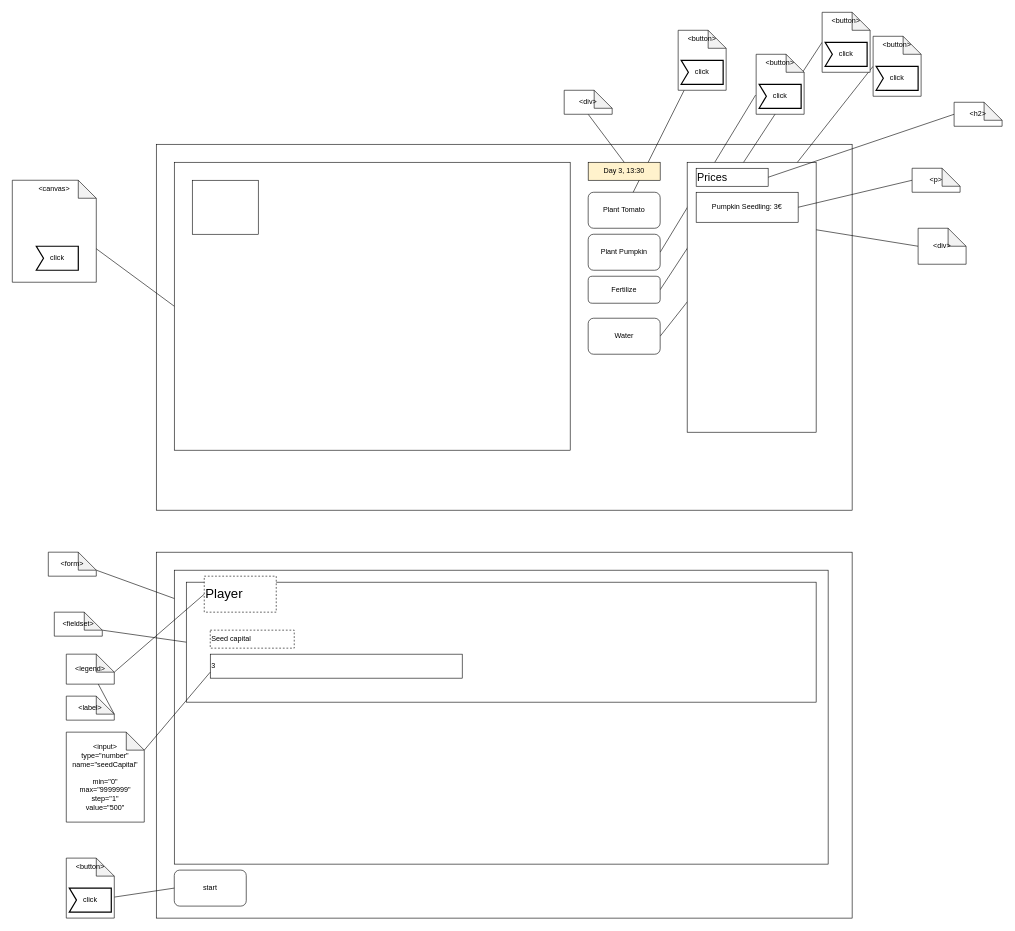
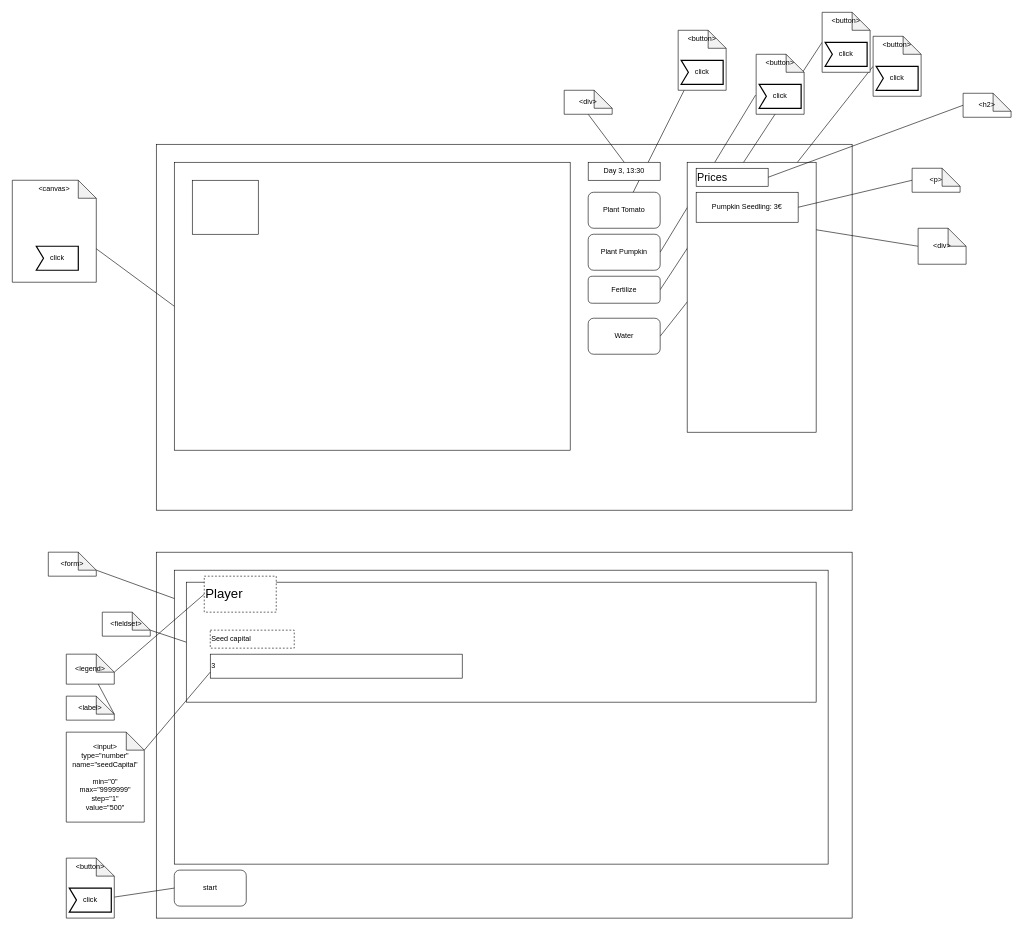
- <mxCell id="28" value="&amp;lt;h2&amp;gt;" style="shape=note;whiteSpace=wrap;html=1;backgroundOutline=1;darkOpacity=0.05;fontSize=12;" vertex="1" parent="1"><mxGeometry x="1590" y="170" width="80" height="40" as="geometry" /></mxCell>
+ <mxCell id="28" value="&amp;lt;h2&amp;gt;" style="shape=note;whiteSpace=wrap;html=1;backgroundOutline=1;darkOpacity=0.05;fontSize=12;" vertex="1" parent="1"><mxGeometry x="1605" y="155" width="80" height="40" as="geometry" /></mxCell>
- <mxCell id="32" value="Day 3, 13:30" style="rounded=0;whiteSpace=wrap;html=1;fontSize=12;fillColor=#fff2cc;" vertex="1" parent="1"><mxGeometry x="980" y="270" width="120" height="30" as="geometry" /></mxCell>
+ <mxCell id="32" value="Day 3, 13:30" style="rounded=0;whiteSpace=wrap;html=1;fontSize=12;" vertex="1" parent="1"><mxGeometry x="980" y="270" width="120" height="30" as="geometry" /></mxCell>
- <mxCell id="41" value="&amp;lt;fieldset&amp;gt;" style="shape=note;whiteSpace=wrap;html=1;backgroundOutline=1;darkOpacity=0.05;fontSize=12;" vertex="1" parent="1"><mxGeometry x="90" y="1020" width="80" height="40" as="geometry" /></mxCell>
+ <mxCell id="41" value="&amp;lt;fieldset&amp;gt;" style="shape=note;whiteSpace=wrap;html=1;backgroundOutline=1;darkOpacity=0.05;fontSize=12;" vertex="1" parent="1"><mxGeometry x="170" y="1020" width="80" height="40" as="geometry" /></mxCell>
